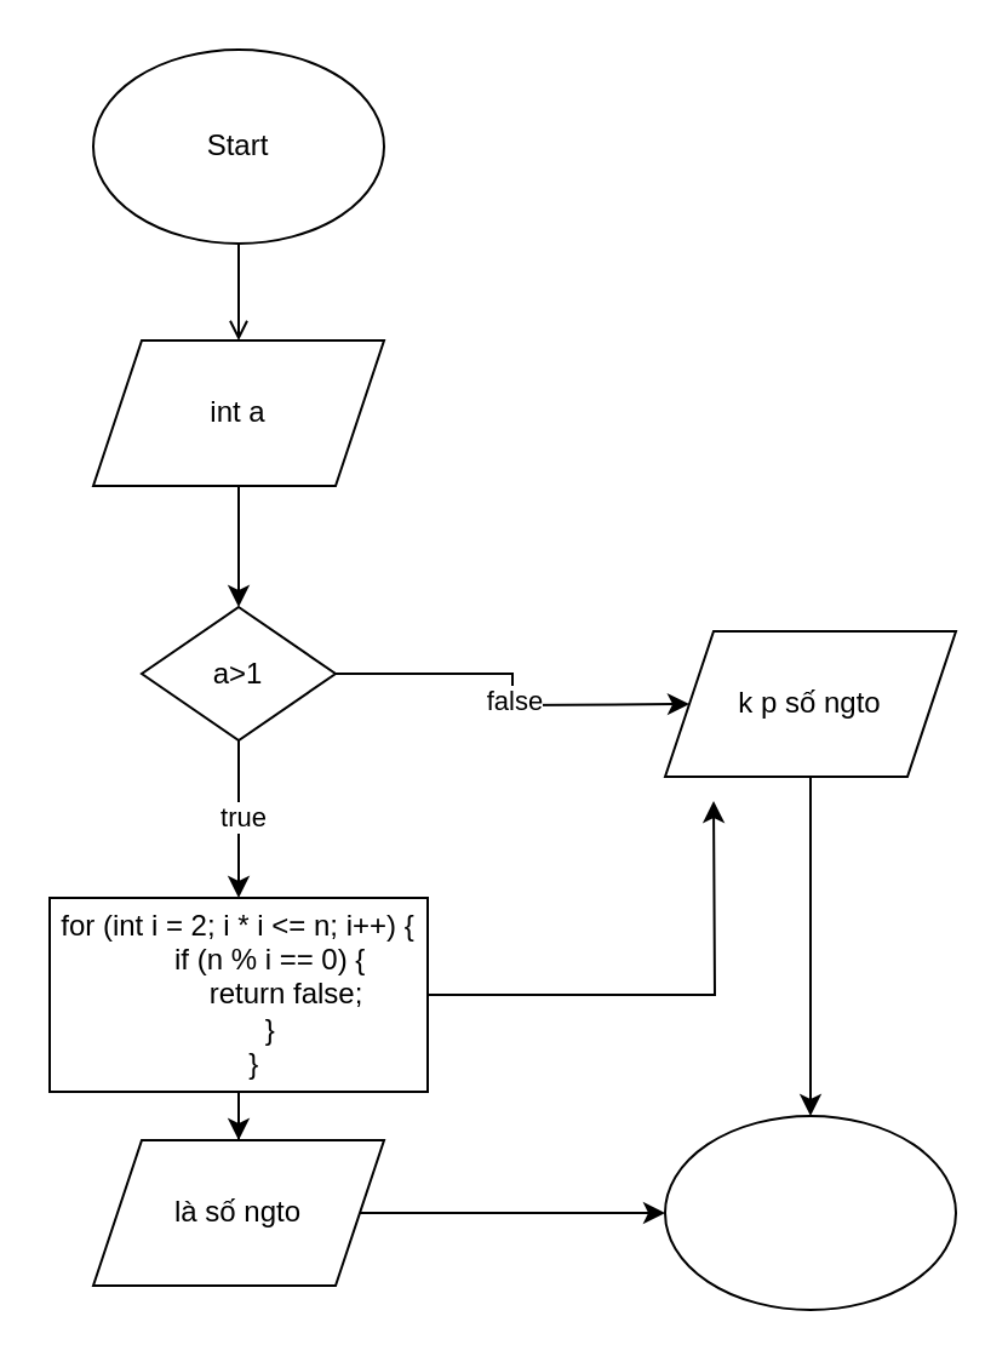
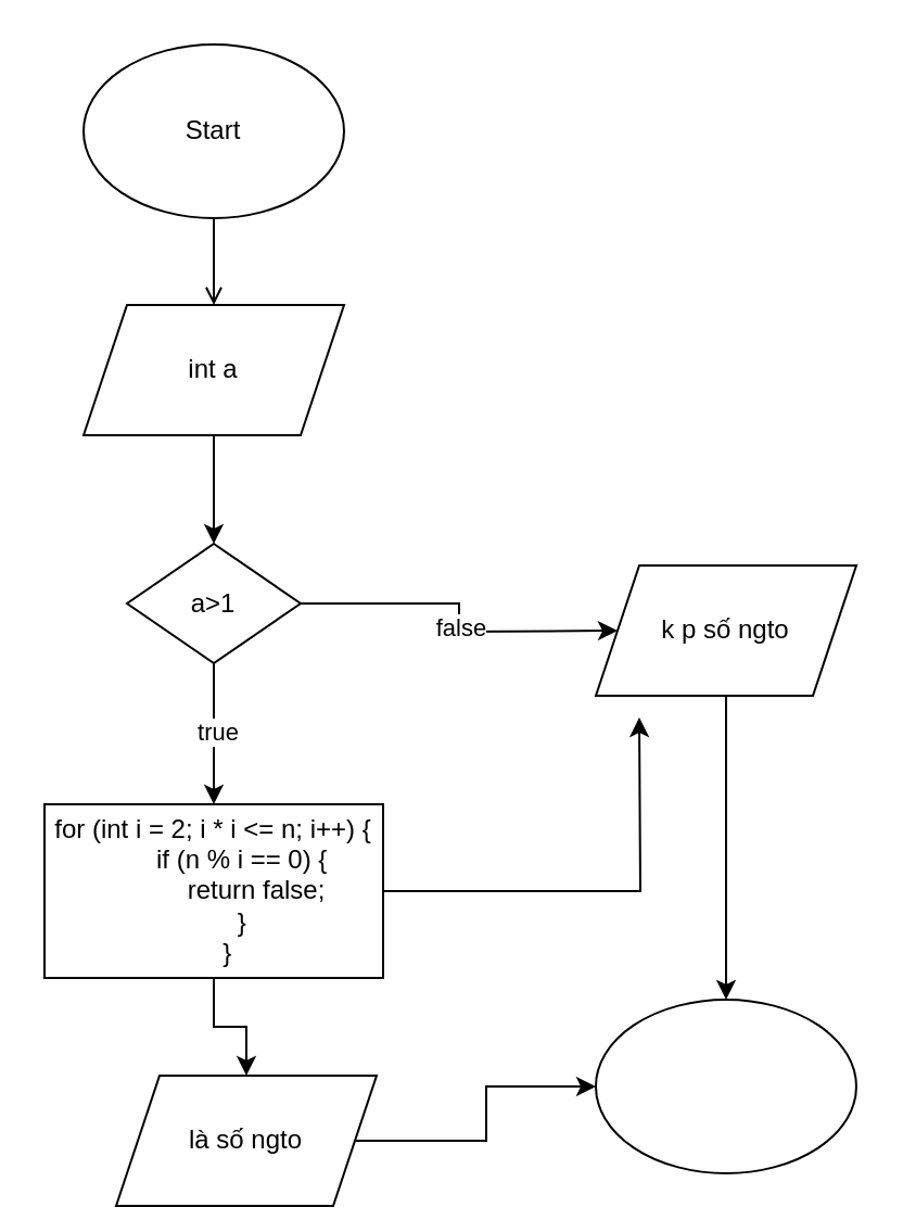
- <mxCell id="18" value="là số ngto" style="shape=parallelogram;perimeter=parallelogramPerimeter;whiteSpace=wrap;html=1;fixedSize=1;" vertex="1" parent="1"><mxGeometry x="38" y="470" width="120" height="60" as="geometry" /></mxCell>
+ <mxCell id="18" value="là số ngto" style="shape=parallelogram;perimeter=parallelogramPerimeter;whiteSpace=wrap;html=1;fixedSize=1;" vertex="1" parent="1"><mxGeometry x="53" y="495" width="120" height="60" as="geometry" /></mxCell>
